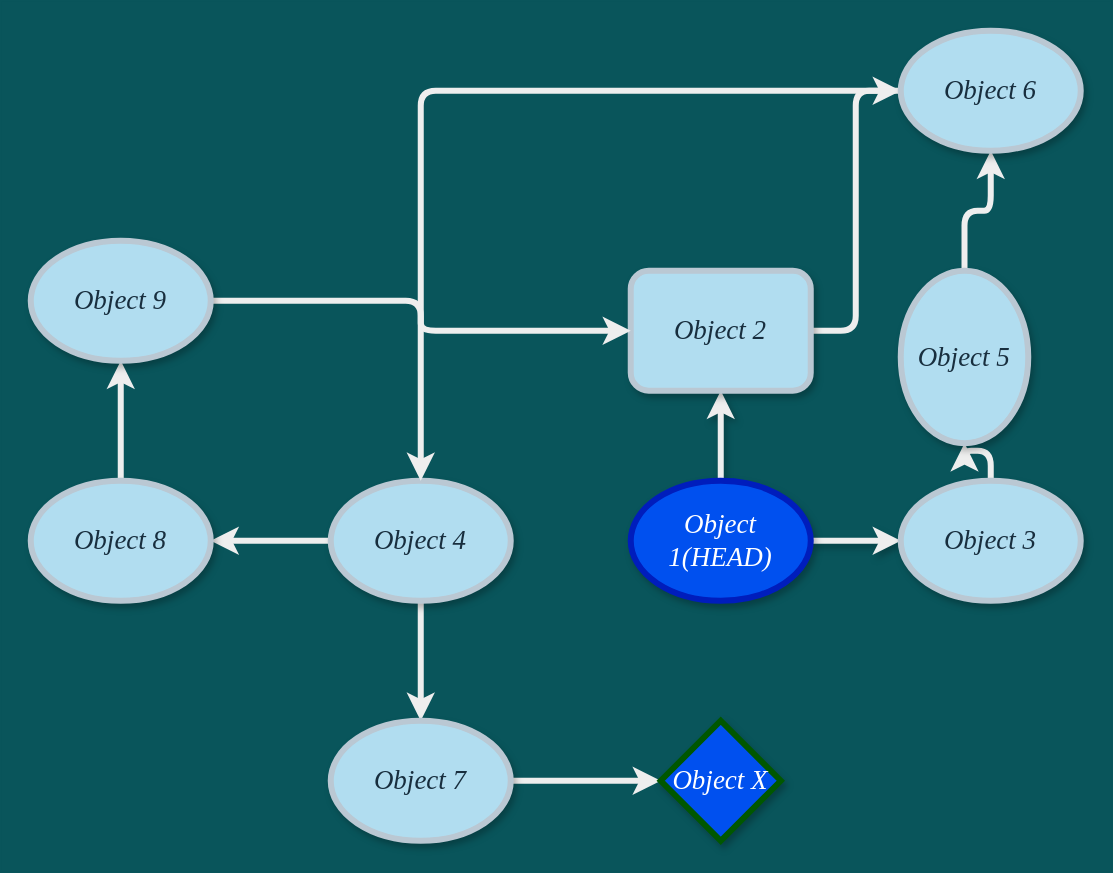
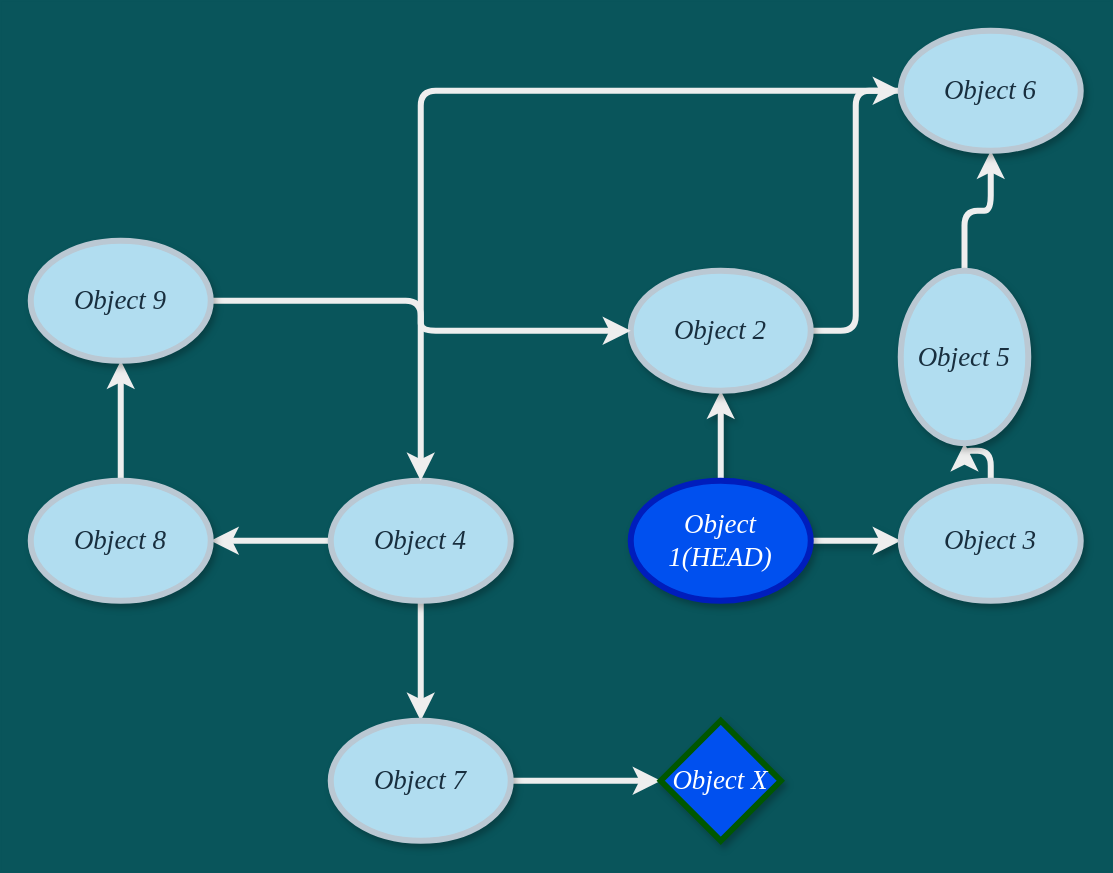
- <mxCell id="6" value="Object 2" style="whiteSpace=wrap;html=1;fontStyle=2;fontSize=18;verticalAlign=middle;horizontal=1;strokeColor=#BAC8D3;shadow=1;sketch=0;fillColor=#B1DDF0;fontColor=#182E3E;strokeWidth=4;fontFamily=Lucida Console;rounded=1;" vertex="1" parent="1"><mxGeometry x="420" y="180" width="120" height="80" as="geometry" /></mxCell>
+ <mxCell id="6" value="Object 2" style="ellipse;whiteSpace=wrap;html=1;fontStyle=2;fontSize=18;verticalAlign=middle;horizontal=1;strokeColor=#BAC8D3;shadow=1;sketch=0;fillColor=#B1DDF0;fontColor=#182E3E;strokeWidth=4;fontFamily=Lucida Console;" vertex="1" parent="1"><mxGeometry x="420" y="180" width="120" height="80" as="geometry" /></mxCell>
